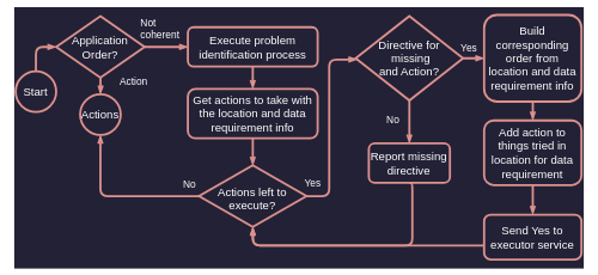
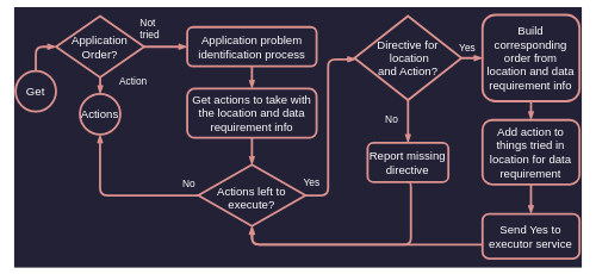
- <mxCell id="11" value="&lt;font style=&quot;font-size: 14px;&quot;&gt;Not &lt;br style=&quot;&quot;&gt;coherent&lt;/font&gt;" style="text;html=1;strokeColor=none;fillColor=none;align=left;verticalAlign=middle;whiteSpace=wrap;rounded=0;fontSize=12;fontFamily=Helvetica;fontColor=#FFFFFF;" parent="2" vertex="1"><mxGeometry x="161.693" y="2.752" width="83.692" height="27.517" as="geometry" /></mxCell>
+ <mxCell id="11" value="&lt;font style=&quot;font-size: 14px;&quot;&gt;Not &lt;br style=&quot;&quot;&gt;tried&lt;/font&gt;" style="text;html=1;strokeColor=none;fillColor=none;align=left;verticalAlign=middle;whiteSpace=wrap;rounded=0;fontSize=12;fontFamily=Helvetica;fontColor=#FFFFFF;" parent="2" vertex="1"><mxGeometry x="161.693" y="2.752" width="83.692" height="27.517" as="geometry" /></mxCell>
- <mxCell id="5" value="&lt;font style=&quot;font-size: 16px;&quot;&gt;Execute problem identification process&lt;/font&gt;" style="rounded=1;whiteSpace=wrap;html=1;strokeColor=#DB918D;fontColor=#FFFFFF;fillColor=none;strokeWidth=3;fontSize=12;" parent="2" vertex="1"><mxGeometry x="229.868" y="15.478" width="181.176" height="55.034" as="geometry" /></mxCell>
+ <mxCell id="5" value="&lt;font style=&quot;font-size: 16px;&quot;&gt;Application problem identification process&lt;/font&gt;" style="rounded=1;whiteSpace=wrap;html=1;strokeColor=#DB918D;fontColor=#FFFFFF;fillColor=none;strokeWidth=3;fontSize=12;" parent="2" vertex="1"><mxGeometry x="229.868" y="15.478" width="181.176" height="55.034" as="geometry" /></mxCell>
- <mxCell id="22" value="&lt;font style=&quot;font-size: 16px;&quot;&gt;Directive for&lt;br style=&quot;&quot;&gt;&amp;nbsp;missing &lt;br style=&quot;&quot;&gt;and Action?&lt;/font&gt;" style="rhombus;whiteSpace=wrap;html=1;rounded=0;strokeColor=#DB918D;strokeWidth=3;align=center;verticalAlign=middle;fontFamily=Helvetica;fontSize=12;fontColor=#FFFFFF;fillColor=none;spacingTop=0;" parent="2" vertex="1"><mxGeometry x="464.11" width="149.95" height="117.796" as="geometry" /></mxCell>
+ <mxCell id="22" value="&lt;font style=&quot;font-size: 16px;&quot;&gt;Directive for&lt;br style=&quot;&quot;&gt;&amp;nbsp;location &lt;br style=&quot;&quot;&gt;and Action?&lt;/font&gt;" style="rhombus;whiteSpace=wrap;html=1;rounded=0;strokeColor=#DB918D;strokeWidth=3;align=center;verticalAlign=middle;fontFamily=Helvetica;fontSize=12;fontColor=#FFFFFF;fillColor=none;spacingTop=0;" parent="2" vertex="1"><mxGeometry x="464.11" width="149.95" height="117.796" as="geometry" /></mxCell>
- <mxCell id="3" value="&lt;font style=&quot;font-size: 16px;&quot;&gt;Start&lt;/font&gt;" style="ellipse;whiteSpace=wrap;html=1;aspect=fixed;strokeColor=#DB918D;fontColor=#FFFFFF;fillColor=none;strokeWidth=3;fontSize=12;" parent="2" vertex="1"><mxGeometry x="-10.548" y="77.052" width="56.618" height="56.618" as="geometry" /></mxCell>
+ <mxCell id="3" value="&lt;font style=&quot;font-size: 16px;&quot;&gt;Get&lt;/font&gt;" style="ellipse;whiteSpace=wrap;html=1;aspect=fixed;strokeColor=#DB918D;fontColor=#FFFFFF;fillColor=none;strokeWidth=3;fontSize=12;" parent="2" vertex="1"><mxGeometry x="-10.548" y="77.052" width="56.618" height="56.618" as="geometry" /></mxCell>
